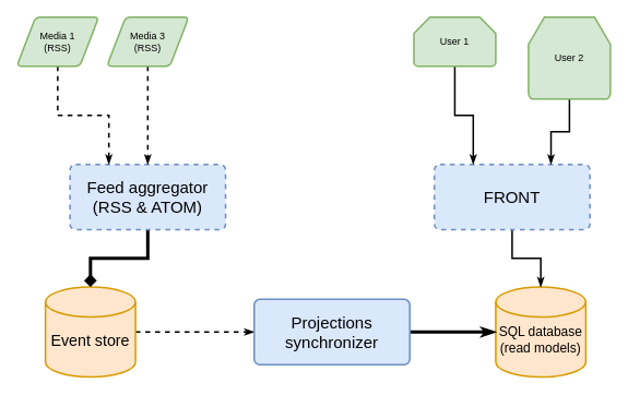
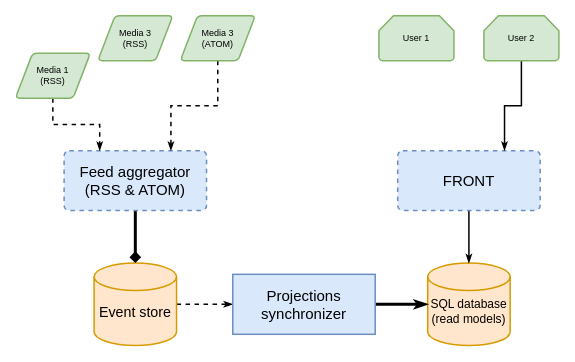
- <mxCell id="12" value="&lt;div&gt;Media 1&lt;/div&gt;&lt;div&gt;(RSS)&lt;br&gt;&lt;/div&gt;" style="shape=parallelogram;html=1;strokeWidth=2;perimeter=parallelogramPerimeter;whiteSpace=wrap;rounded=1;arcSize=12;size=0.23;fillColor=#d5e8d4;strokeColor=#82b366;" vertex="1" parent="1"><mxGeometry x="20" y="20" width="100" height="60" as="geometry" /></mxCell>
+ <mxCell id="12" value="&lt;div&gt;Media 1&lt;/div&gt;&lt;div&gt;(RSS)&lt;br&gt;&lt;/div&gt;" style="shape=parallelogram;html=1;strokeWidth=2;perimeter=parallelogramPerimeter;whiteSpace=wrap;rounded=1;arcSize=12;size=0.23;fillColor=#d5e8d4;strokeColor=#82b366;" vertex="1" parent="1"><mxGeometry x="20" y="70" width="100" height="60" as="geometry" /></mxCell>
+ <mxCell id="16" value="&lt;div&gt;Media 3&lt;br&gt;&lt;/div&gt;&lt;div&gt;(ATOM)&lt;br&gt;&lt;/div&gt;" style="shape=parallelogram;html=1;strokeWidth=2;perimeter=parallelogramPerimeter;whiteSpace=wrap;rounded=1;arcSize=12;size=0.23;fillColor=#d5e8d4;strokeColor=#82b366;" vertex="1" parent="1"><mxGeometry x="240" y="20" width="100" height="60" as="geometry" /></mxCell>
- <mxCell id="20" value="User 2" style="strokeWidth=2;html=1;shape=mxgraph.flowchart.loop_limit;whiteSpace=wrap;fillColor=#d5e8d4;strokeColor=#82b366;" vertex="1" parent="1"><mxGeometry x="645" y="20" width="100" height="100" as="geometry" /></mxCell>
+ <mxCell id="20" value="User 2" style="strokeWidth=2;html=1;shape=mxgraph.flowchart.loop_limit;whiteSpace=wrap;fillColor=#d5e8d4;strokeColor=#82b366;" vertex="1" parent="1"><mxGeometry x="645" y="20" width="100" height="60" as="geometry" /></mxCell>
- <mxCell id="13" style="edgeStyle=orthogonalEdgeStyle;rounded=0;orthogonalLoop=1;jettySize=auto;html=1;exitX=0.5;exitY=1;exitDx=0;exitDy=0;entryX=0.5;entryY=0;entryDx=0;entryDy=0;endArrow=classicThin;endFill=1;strokeWidth=2;dashed=1;" edge="1" parent="1" source="14" target="5"><mxGeometry relative="1" as="geometry" /></mxCell>
+ <mxCell id="15" style="edgeStyle=orthogonalEdgeStyle;rounded=0;orthogonalLoop=1;jettySize=auto;html=1;exitX=0.5;exitY=1;exitDx=0;exitDy=0;entryX=0.75;entryY=0;entryDx=0;entryDy=0;endArrow=classicThin;endFill=1;strokeWidth=2;dashed=1;" edge="1" parent="1" source="16" target="5"><mxGeometry relative="1" as="geometry" /></mxCell>
- <mxCell id="17" style="edgeStyle=orthogonalEdgeStyle;rounded=0;orthogonalLoop=1;jettySize=auto;html=1;exitX=0.5;exitY=1;exitDx=0;exitDy=0;exitPerimeter=0;entryX=0.25;entryY=0;entryDx=0;entryDy=0;endArrow=classicThin;endFill=1;strokeWidth=2;" edge="1" parent="1" source="18" target="10"><mxGeometry relative="1" as="geometry" /></mxCell>
- <mxCell id="3" value="&lt;div&gt;&lt;font style=&quot;font-size: 19px&quot;&gt;&lt;br&gt;&lt;/font&gt;&lt;/div&gt;&lt;div&gt;&lt;font style=&quot;font-size: 19px&quot;&gt;Event store&lt;/font&gt;&lt;/div&gt;" style="strokeWidth=2;html=1;shape=mxgraph.flowchart.database;whiteSpace=wrap;fillColor=#ffe6cc;strokeColor=#d79b00;" vertex="1" parent="1"><mxGeometry x="55" y="350" width="110" height="110" as="geometry" /></mxCell>
+ <mxCell id="3" value="&lt;div&gt;&lt;font style=&quot;font-size: 19px&quot;&gt;&lt;br&gt;&lt;/font&gt;&lt;/div&gt;&lt;div&gt;&lt;font style=&quot;font-size: 19px&quot;&gt;Event store&lt;/font&gt;&lt;/div&gt;" style="strokeWidth=2;html=1;shape=mxgraph.flowchart.database;whiteSpace=wrap;fillColor=#ffe6cc;strokeColor=#d79b00;" vertex="1" parent="1"><mxGeometry x="125" y="350" width="110" height="110" as="geometry" /></mxCell>
- <mxCell id="8" value="&lt;div&gt;&lt;font style=&quot;font-size: 20px&quot;&gt;Projections synchronizer&lt;/font&gt;&lt;/div&gt;" style="rounded=1;whiteSpace=wrap;html=1;absoluteArcSize=1;arcSize=14;strokeWidth=2;fillColor=#dae8fc;strokeColor=#6c8ebf;" vertex="1" parent="1"><mxGeometry x="310" y="365" width="190" height="80" as="geometry" /></mxCell>
+ <mxCell id="8" value="&lt;div&gt;&lt;font style=&quot;font-size: 20px&quot;&gt;Projections synchronizer&lt;/font&gt;&lt;/div&gt;" style="whiteSpace=wrap;html=1;absoluteArcSize=1;arcSize=14;strokeWidth=2;fillColor=#dae8fc;strokeColor=#6c8ebf;rounded=0;" vertex="1" parent="1"><mxGeometry x="310" y="365" width="190" height="80" as="geometry" /></mxCell>
- <mxCell id="6" value="&lt;div&gt;&lt;font style=&quot;font-size: 16px&quot;&gt;&lt;br&gt;&lt;/font&gt;&lt;/div&gt;&lt;div&gt;&lt;font style=&quot;font-size: 16px&quot;&gt;SQL database (read models)&lt;/font&gt;&lt;/div&gt;" style="strokeWidth=2;html=1;shape=mxgraph.flowchart.database;whiteSpace=wrap;fillColor=#ffe6cc;strokeColor=#d79b00;" vertex="1" parent="1"><mxGeometry x="605" y="350" width="110" height="110" as="geometry" /></mxCell>
+ <mxCell id="6" value="&lt;div&gt;&lt;font style=&quot;font-size: 16px&quot;&gt;&lt;br&gt;&lt;/font&gt;&lt;/div&gt;&lt;div&gt;&lt;font style=&quot;font-size: 16px&quot;&gt;SQL database (read models)&lt;/font&gt;&lt;/div&gt;" style="strokeWidth=2;html=1;shape=mxgraph.flowchart.database;whiteSpace=wrap;fillColor=#ffe6cc;strokeColor=#d79b00;" vertex="1" parent="1"><mxGeometry x="570" y="350" width="110" height="110" as="geometry" /></mxCell>
